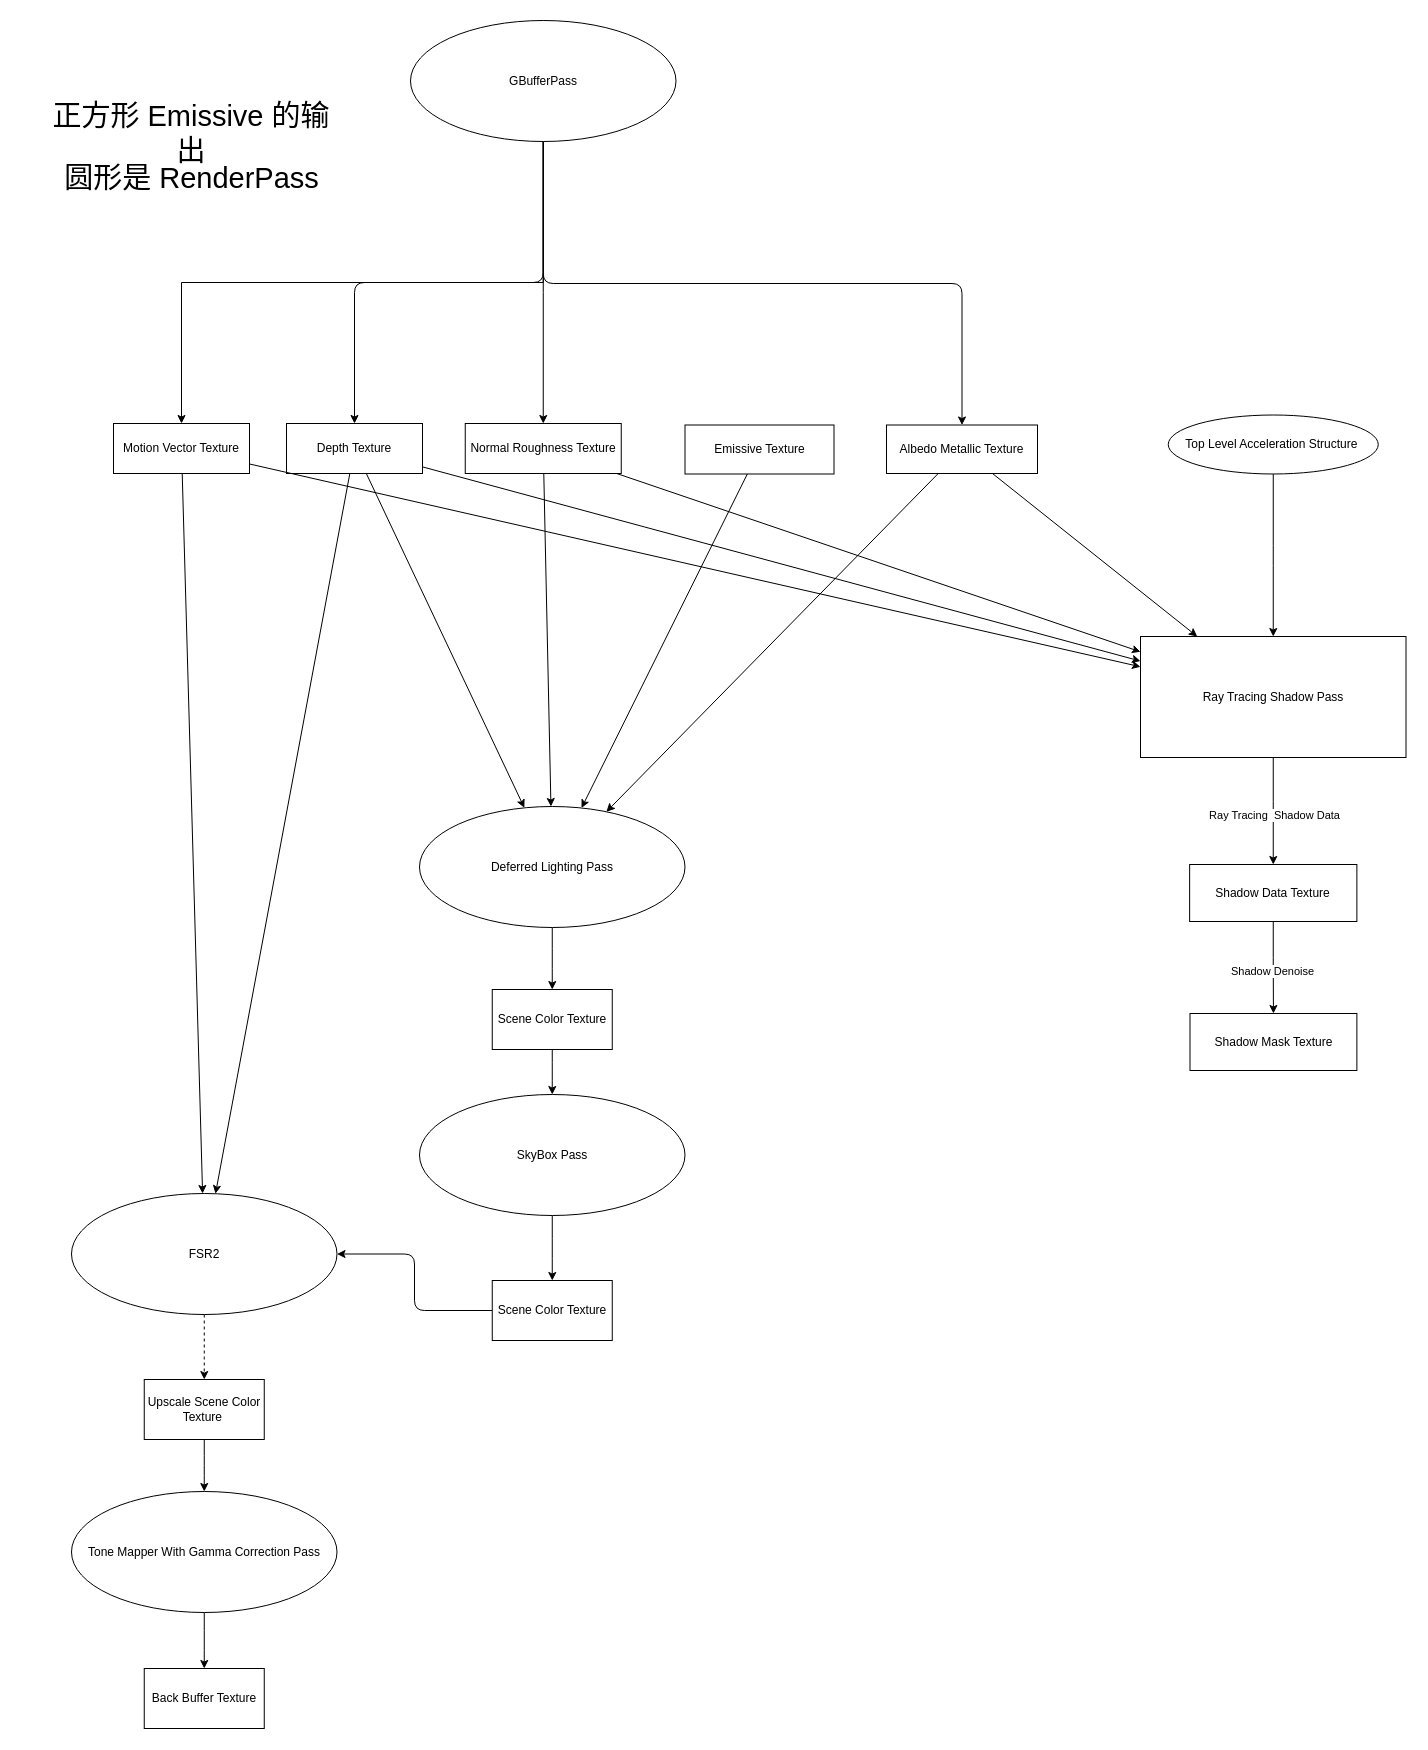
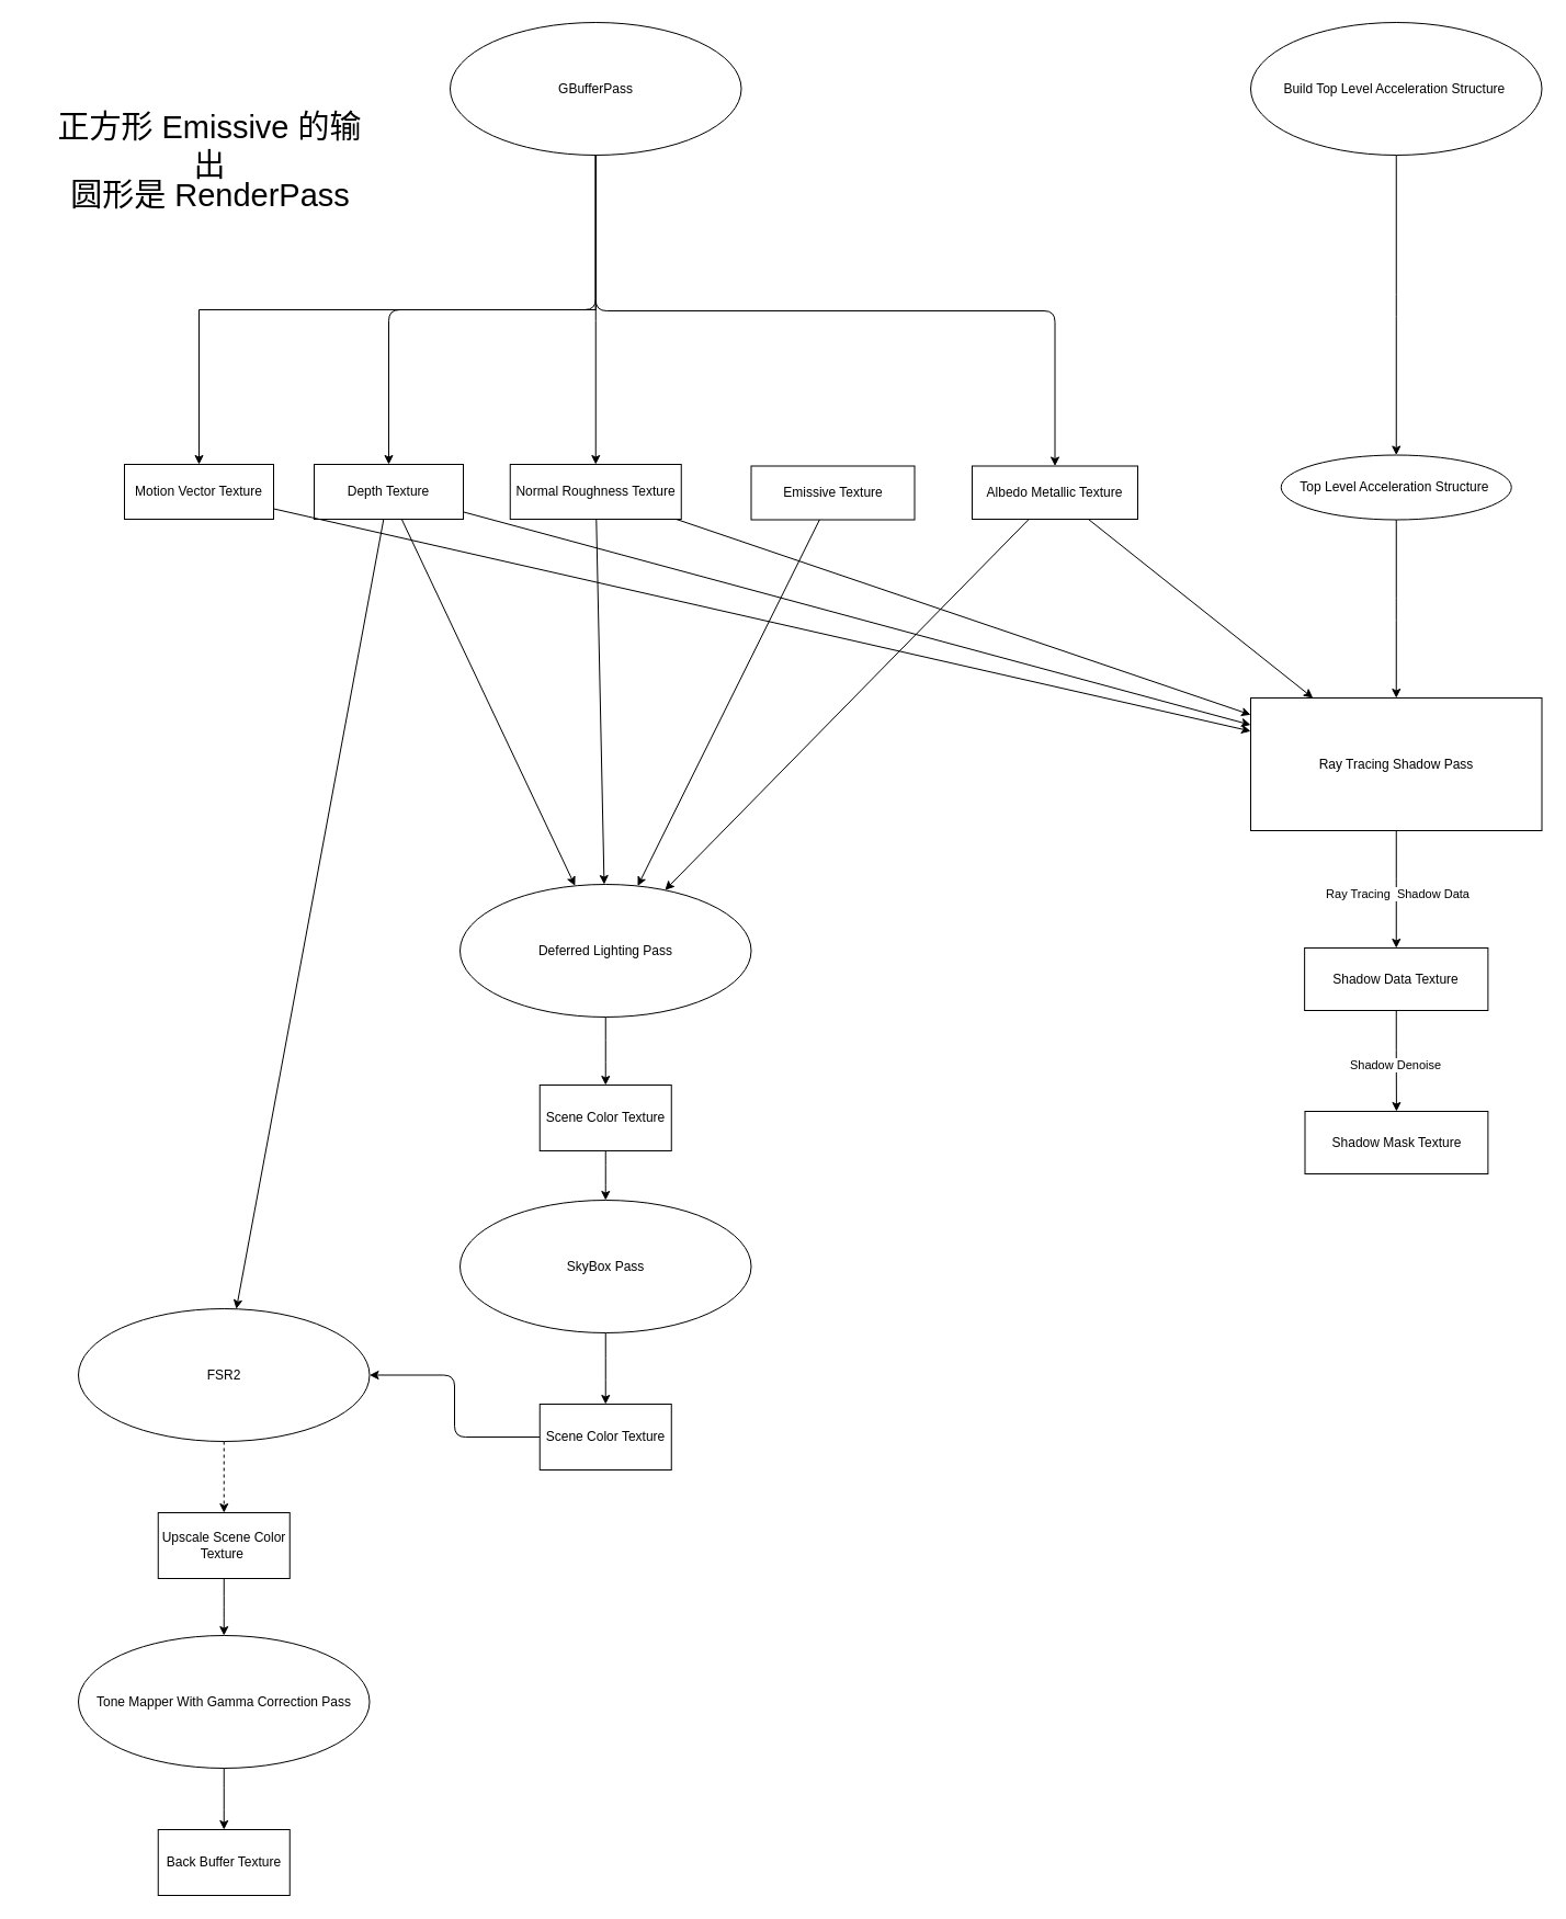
+ <mxCell id="20" value="Build Top Level Acceleration Structure&amp;nbsp;" style="ellipse;whiteSpace=wrap;html=1;" parent="1" vertex="1"><mxGeometry x="1140" y="20" width="265.5" height="121" as="geometry" /></mxCell>
+ <mxCell id="19" style="edgeStyle=elbowEdgeStyle;elbow=vertical;html=1;" parent="1" source="20" target="22" edge="1"><mxGeometry relative="1" as="geometry" /></mxCell>
- <mxCell id="42" style="elbow=vertical;html=1;" parent="1" source="44" target="38" edge="1"><mxGeometry relative="1" as="geometry" /></mxCell>
